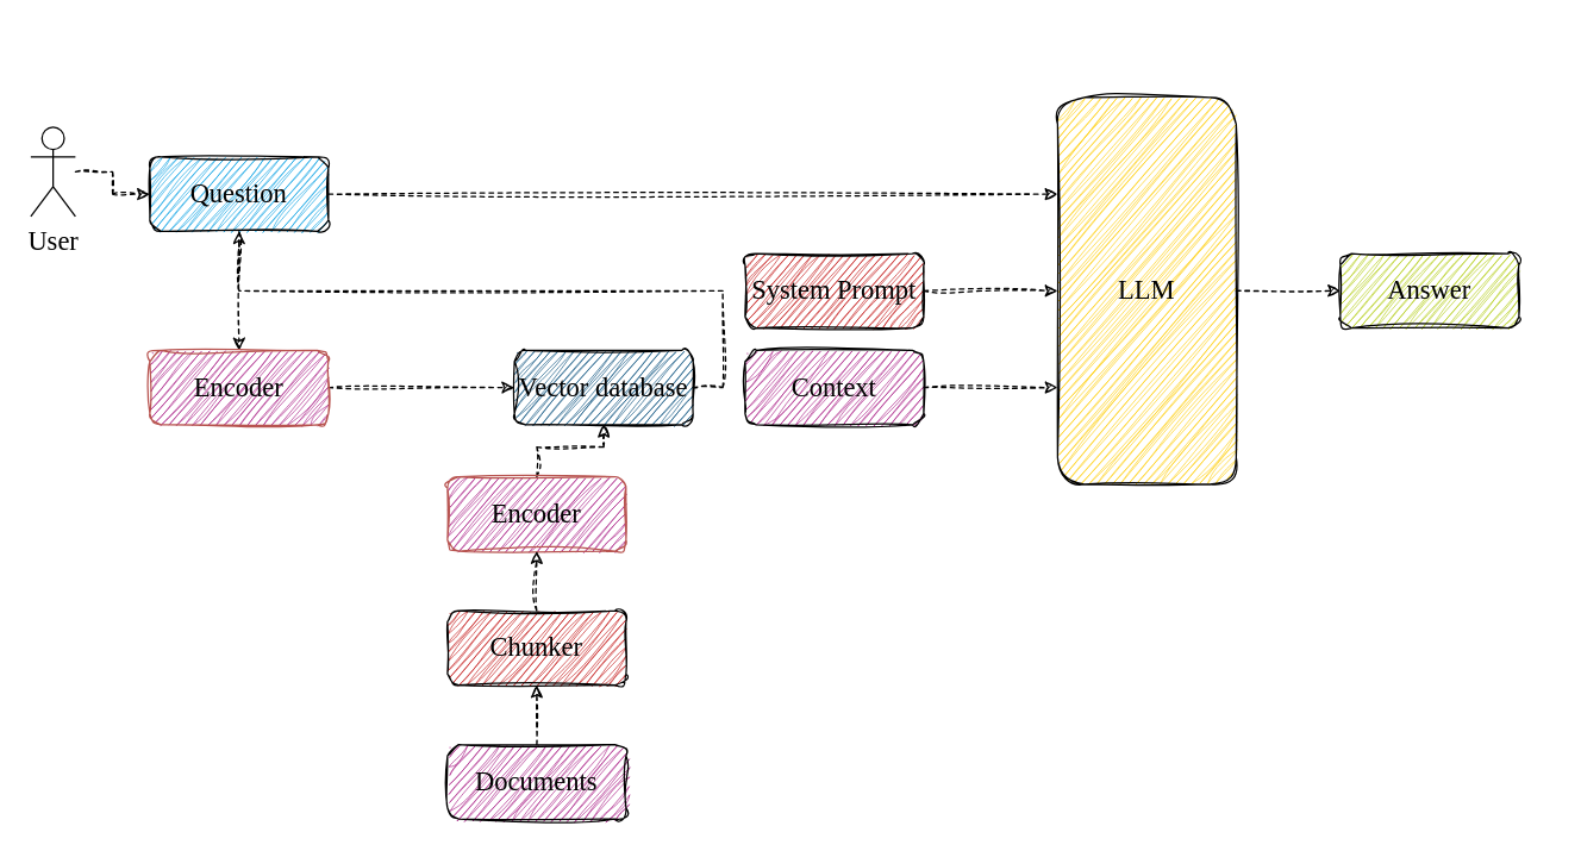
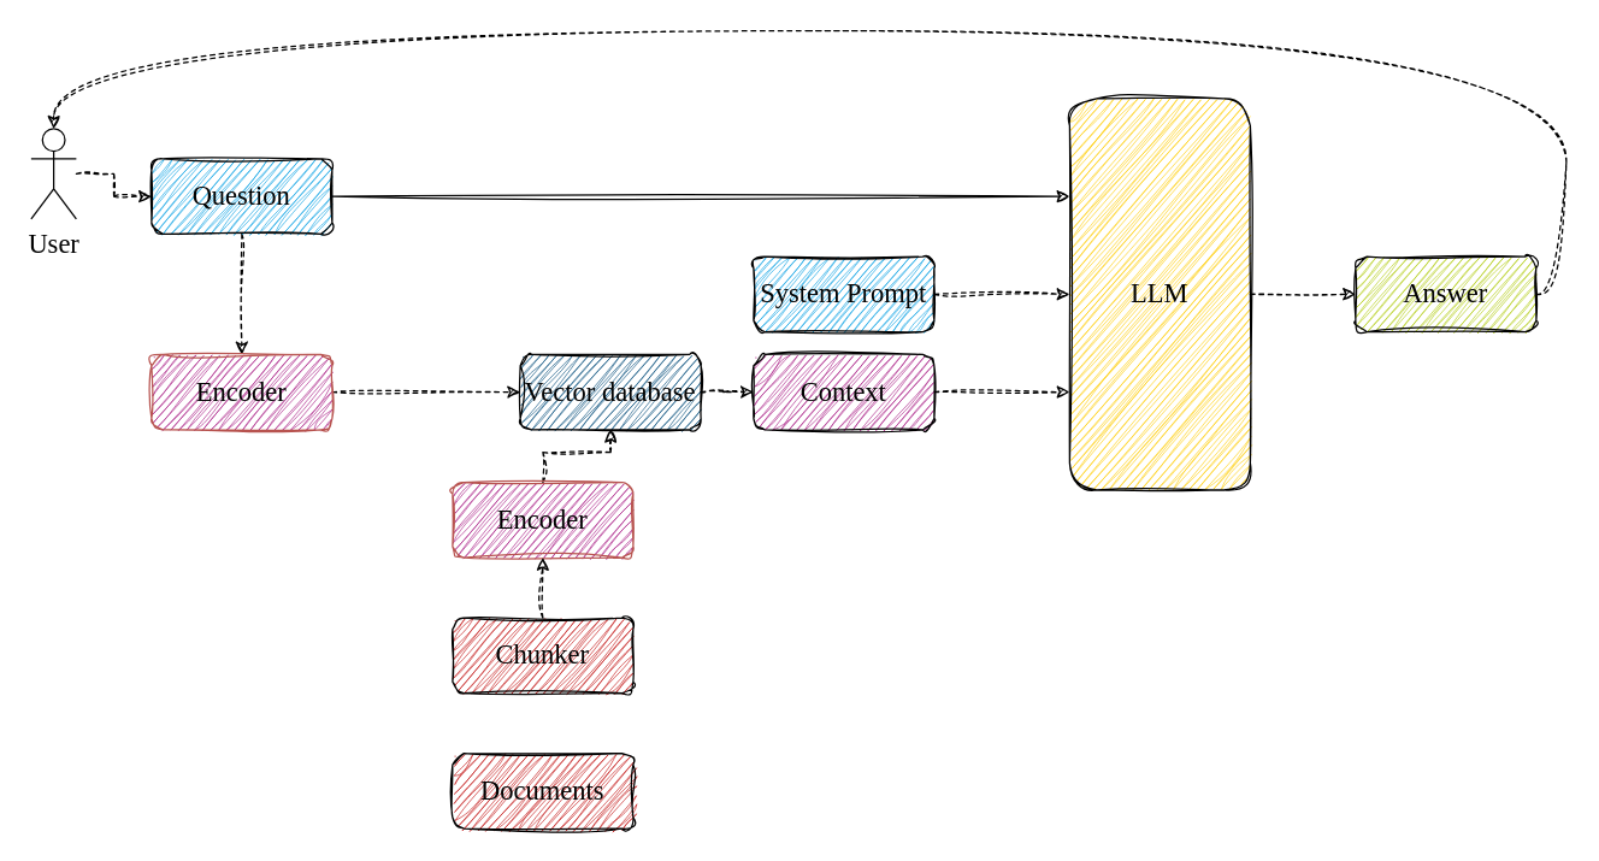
+ <mxCell id="22" style="edgeStyle=orthogonalEdgeStyle;rounded=0;orthogonalLoop=1;jettySize=auto;html=1;exitX=1;exitY=0.5;exitDx=0;exitDy=0;entryX=0.5;entryY=0;entryDx=0;entryDy=0;entryPerimeter=0;dashed=1;sketch=1;curveFitting=1;jiggle=2;curved=1;fontFamily=Kalam;fontSource=https%3A%2F%2Ffonts.googleapis.com%2Fcss%3Ffamily%3DKalam;fontSize=18;" parent="1" source="19" target="21" edge="1"><mxGeometry relative="1" as="geometry"><Array as="points"><mxPoint x="1040" y="195" /><mxPoint x="1040" y="20" /><mxPoint x="35" y="20" /></Array></mxGeometry></mxCell>
- <mxCell id="3" style="edgeStyle=orthogonalEdgeStyle;rounded=0;orthogonalLoop=1;jettySize=auto;html=1;exitX=1;exitY=0.5;exitDx=0;exitDy=0;entryX=0;entryY=0.25;entryDx=0;entryDy=0;dashed=1;sketch=1;curveFitting=1;jiggle=2;fontFamily=Kalam;fontSource=https%3A%2F%2Ffonts.googleapis.com%2Fcss%3Ffamily%3DKalam;fontSize=18;" parent="1" source="4" target="18" edge="1"><mxGeometry relative="1" as="geometry" /></mxCell>
+ <mxCell id="3" style="edgeStyle=orthogonalEdgeStyle;rounded=0;orthogonalLoop=1;jettySize=auto;html=1;exitX=1;exitY=0.5;exitDx=0;exitDy=0;entryX=0;entryY=0.25;entryDx=0;entryDy=0;dashed=0;sketch=1;curveFitting=1;jiggle=2;fontFamily=Kalam;fontSource=https%3A%2F%2Ffonts.googleapis.com%2Fcss%3Ffamily%3DKalam;fontSize=18;" parent="1" source="4" target="18" edge="1"><mxGeometry relative="1" as="geometry" /></mxCell>
- <mxCell id="7" style="edgeStyle=orthogonalEdgeStyle;rounded=0;orthogonalLoop=1;jettySize=auto;html=1;exitX=1;exitY=0.5;exitDx=0;exitDy=0;dashed=1;sketch=1;curveFitting=1;jiggle=2;fontFamily=Kalam;fontSource=https%3A%2F%2Ffonts.googleapis.com%2Fcss%3Ffamily%3DKalam;fontSize=18;" parent="1" source="8" target="4" edge="1"><mxGeometry relative="1" as="geometry" /></mxCell>
+ <mxCell id="7" style="edgeStyle=orthogonalEdgeStyle;rounded=0;orthogonalLoop=1;jettySize=auto;html=1;exitX=1;exitY=0.5;exitDx=0;exitDy=0;dashed=1;sketch=1;curveFitting=1;jiggle=2;fontFamily=Kalam;fontSource=https%3A%2F%2Ffonts.googleapis.com%2Fcss%3Ffamily%3DKalam;fontSize=18;" parent="1" source="8" target="14" edge="1"><mxGeometry relative="1" as="geometry" /></mxCell>
- <mxCell id="16" value="System Prompt" style="rounded=1;whiteSpace=wrap;html=1;shadow=0;glass=0;fontFamily=Kalam;fillColor=#c00d0d;sketch=1;curveFitting=1;jiggle=2;fontSource=https%3A%2F%2Ffonts.googleapis.com%2Fcss%3Ffamily%3DKalam;fontSize=18;" parent="1" vertex="1"><mxGeometry x="500" y="170" width="120" height="50" as="geometry" /></mxCell>
+ <mxCell id="16" value="System Prompt" style="rounded=1;whiteSpace=wrap;html=1;shadow=0;glass=0;fontFamily=Kalam;fillColor=#009ee3;sketch=1;curveFitting=1;jiggle=2;fontSource=https%3A%2F%2Ffonts.googleapis.com%2Fcss%3Ffamily%3DKalam;fontSize=18;" parent="1" vertex="1"><mxGeometry x="500" y="170" width="120" height="50" as="geometry" /></mxCell>
- <mxCell id="11" style="edgeStyle=orthogonalEdgeStyle;rounded=0;orthogonalLoop=1;jettySize=auto;html=1;sketch=1;curveFitting=1;jiggle=2;dashed=1;" edge="1" parent="1" source="12" target="24"><mxGeometry relative="1" as="geometry" /></mxCell>
- <mxCell id="12" value="Documents" style="rounded=1;whiteSpace=wrap;html=1;sketch=1;curveFitting=1;jiggle=2;shadow=0;glass=0;fontFamily=Kalam;fillColor=#a61680;fontSource=https%3A%2F%2Ffonts.googleapis.com%2Fcss%3Ffamily%3DKalam;fontSize=18;" parent="1" vertex="1"><mxGeometry x="300" y="500" width="120" height="50" as="geometry" /></mxCell>
+ <mxCell id="12" value="Documents" style="rounded=1;whiteSpace=wrap;html=1;sketch=1;curveFitting=1;jiggle=2;shadow=0;glass=0;fontFamily=Kalam;fillColor=#c00d0d;fontSource=https%3A%2F%2Ffonts.googleapis.com%2Fcss%3Ffamily%3DKalam;fontSize=18;" parent="1" vertex="1"><mxGeometry x="300" y="500" width="120" height="50" as="geometry" /></mxCell>
